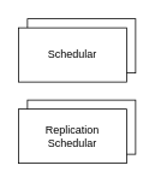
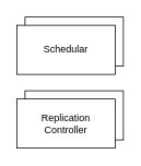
- <mxCell id="5" value="Replication&lt;br&gt;Schedular" style="rounded=0;whiteSpace=wrap;html=1;" vertex="1" parent="1"><mxGeometry x="20" y="120" width="120" height="60" as="geometry" /></mxCell>
+ <mxCell id="5" value="Replication&lt;br&gt;Controller" style="rounded=0;whiteSpace=wrap;html=1;" vertex="1" parent="1"><mxGeometry x="20" y="120" width="120" height="60" as="geometry" /></mxCell>
